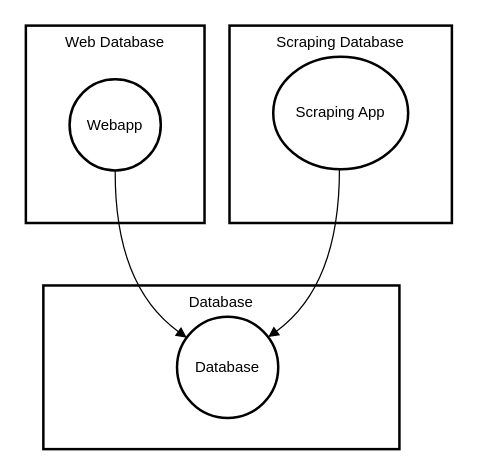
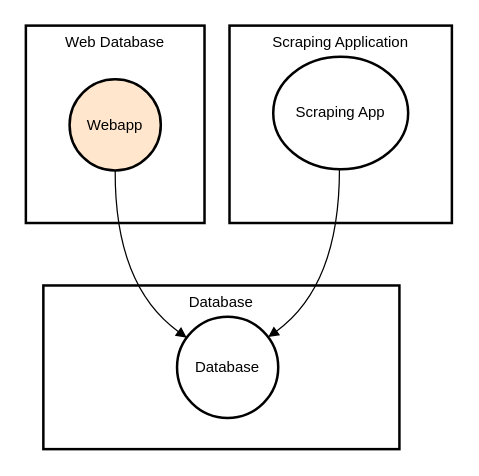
- <mxCell id="2" value="Scraping Database" style="whiteSpace=wrap;strokeWidth=2;verticalAlign=top;" vertex="1" parent="1"><mxGeometry x="183" width="178" height="158" as="geometry" y="20" /></mxCell>
+ <mxCell id="2" value="Scraping Application" style="whiteSpace=wrap;strokeWidth=2;verticalAlign=top;" vertex="1" parent="1"><mxGeometry x="183" width="178" height="158" as="geometry" y="20" /></mxCell>
- <mxCell id="7" value="Webapp" style="ellipse;aspect=fixed;strokeWidth=2;whiteSpace=wrap;" vertex="1" parent="1"><mxGeometry x="55" y="63" width="73" height="73" as="geometry" /></mxCell>
+ <mxCell id="7" value="Webapp" style="ellipse;aspect=fixed;strokeWidth=2;whiteSpace=wrap;fillColor=#ffe6cc;" vertex="1" parent="1"><mxGeometry x="55" y="63" width="73" height="73" as="geometry" /></mxCell>
